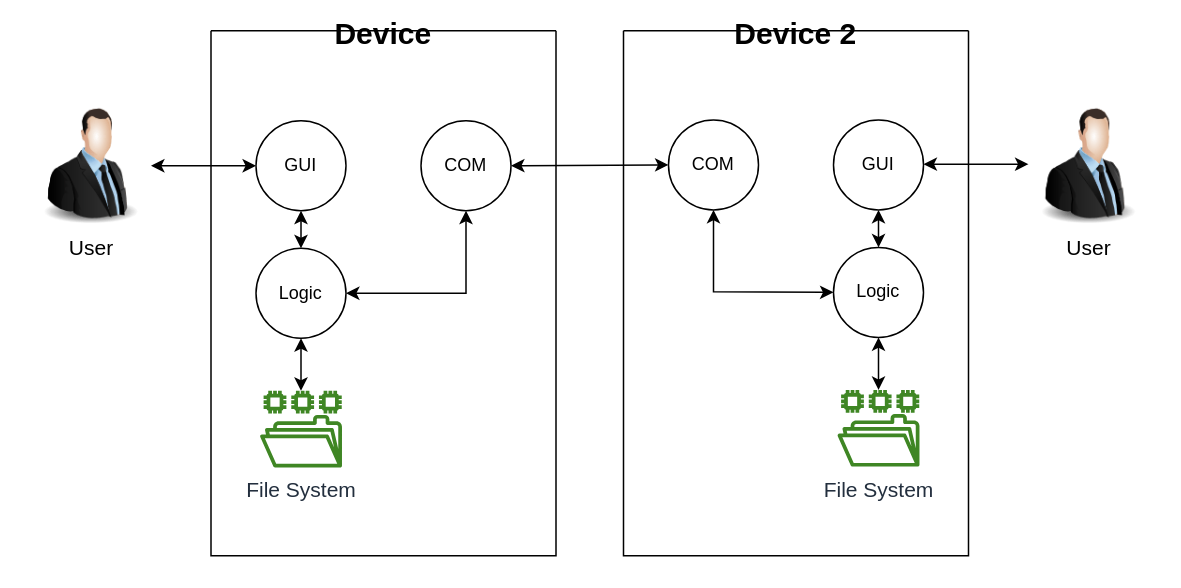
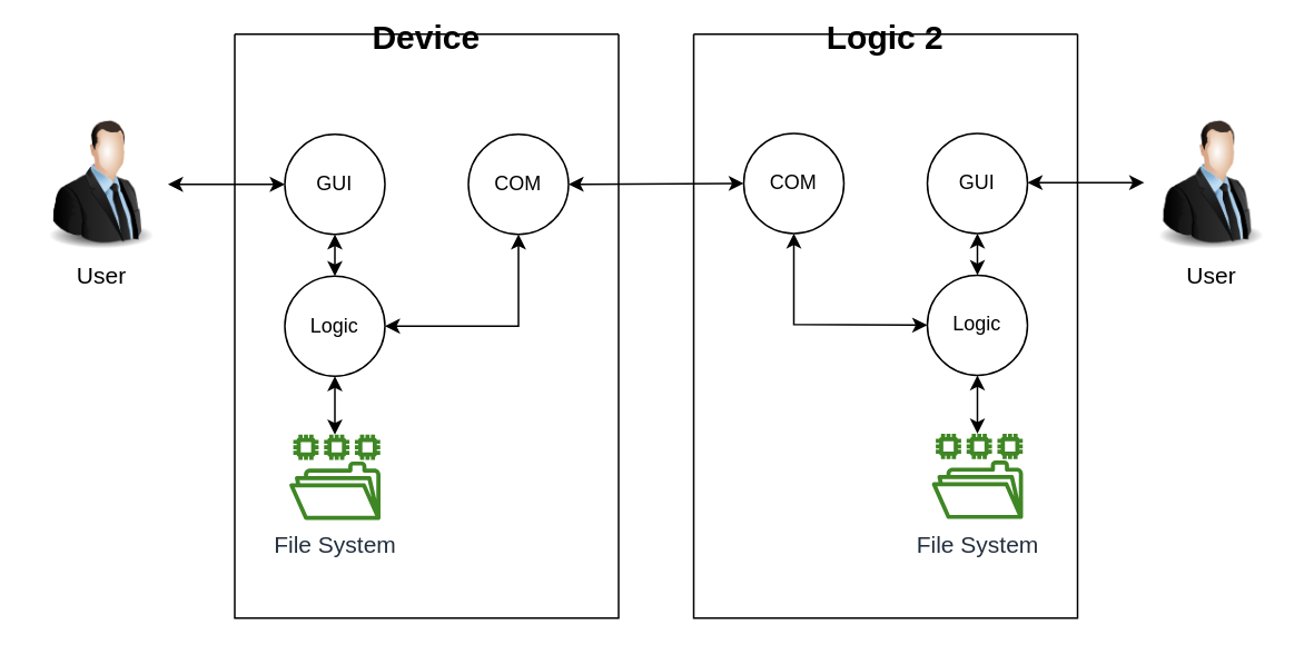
- <mxCell id="12" value="Device 2" style="swimlane;startSize=0;fontSize=20;" vertex="1" parent="1"><mxGeometry x="415" y="20" width="230" height="350" as="geometry" /></mxCell>
+ <mxCell id="12" value="Logic 2" style="swimlane;startSize=0;fontSize=20;" vertex="1" parent="1"><mxGeometry x="415" y="20" width="230" height="350" as="geometry" /></mxCell>
